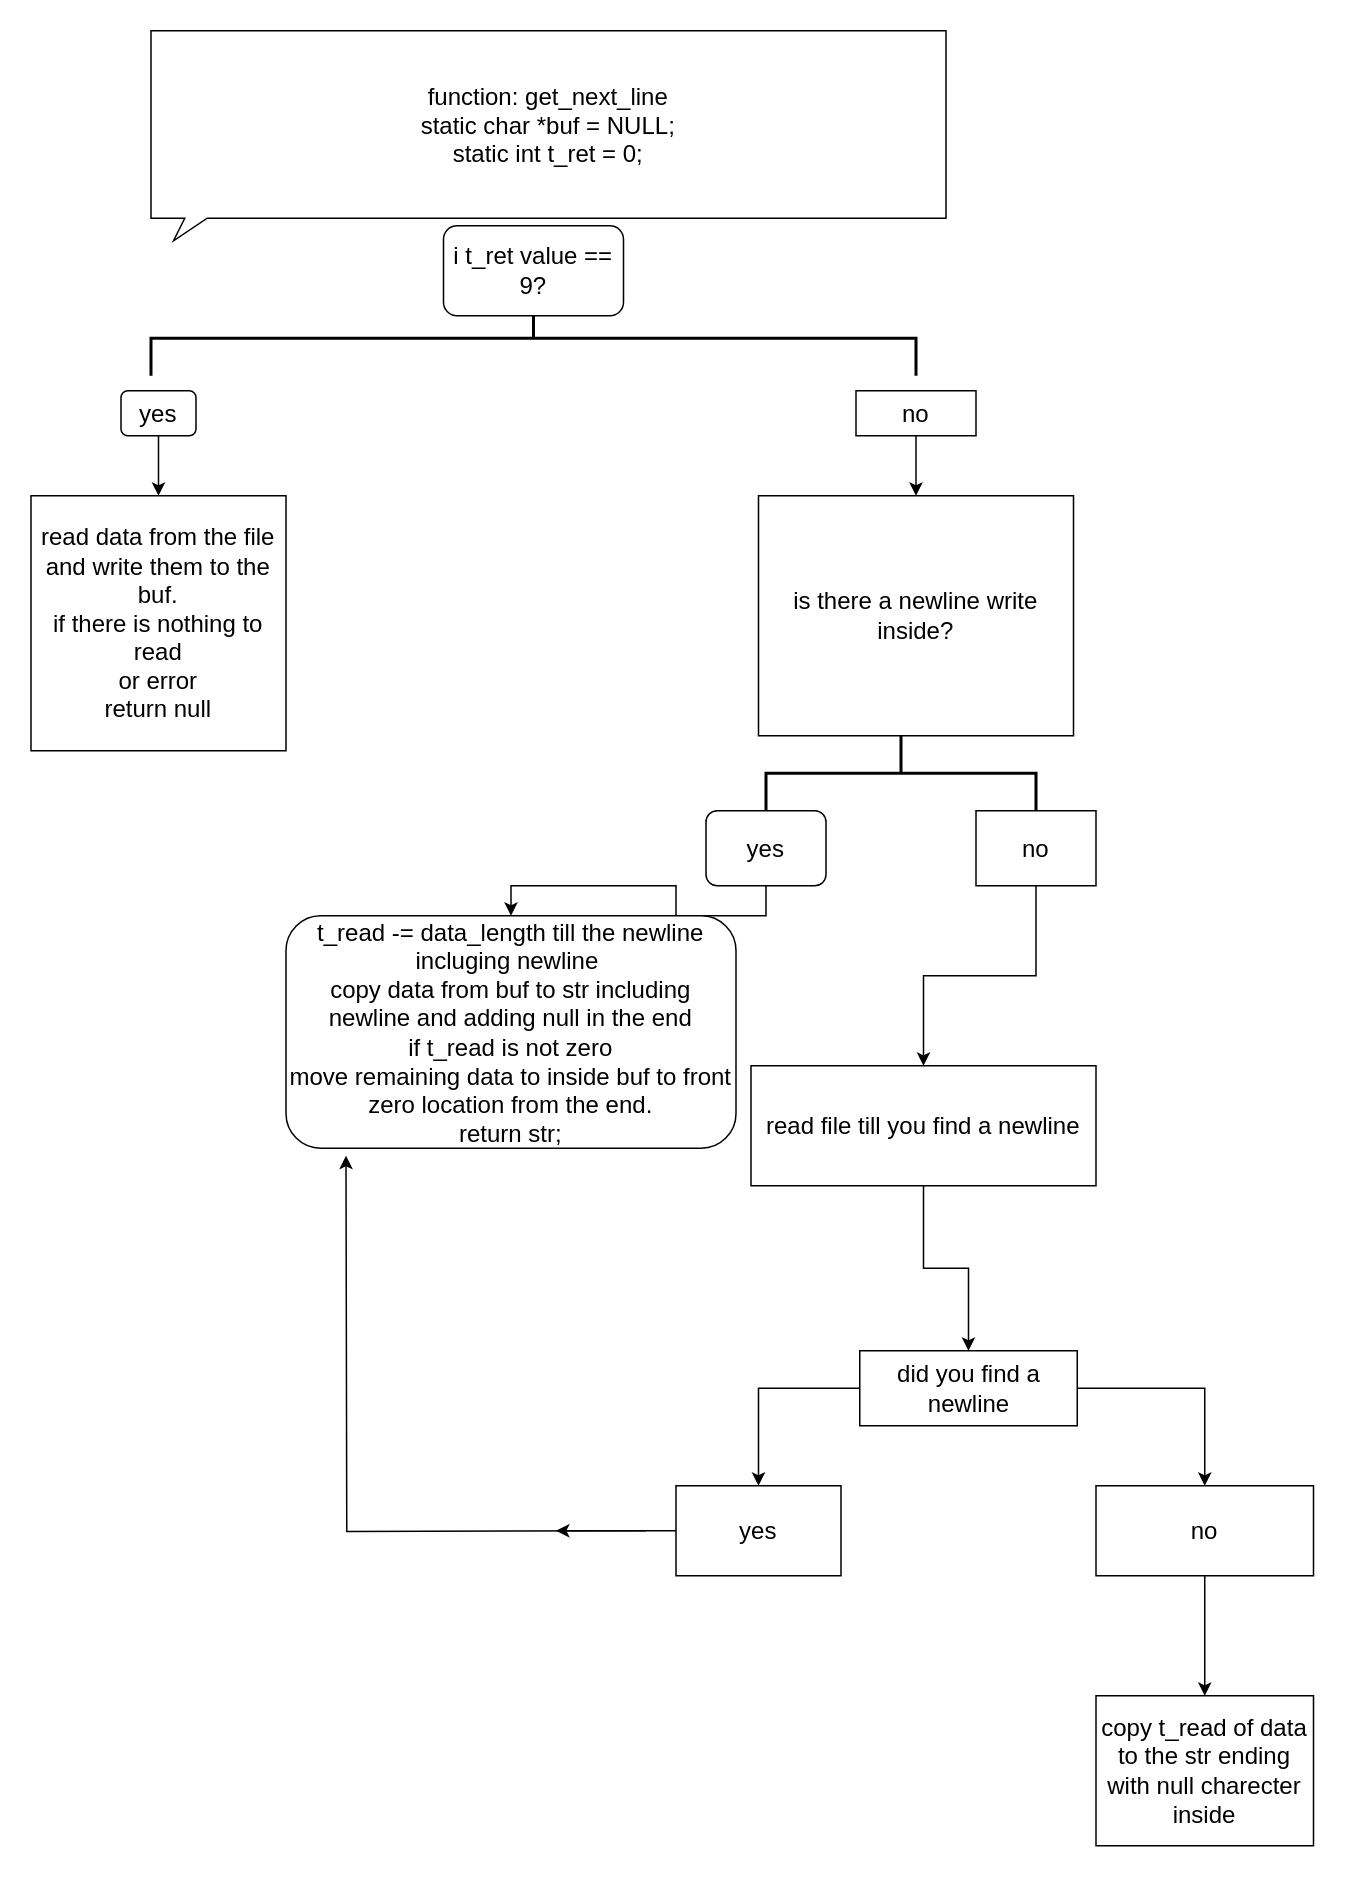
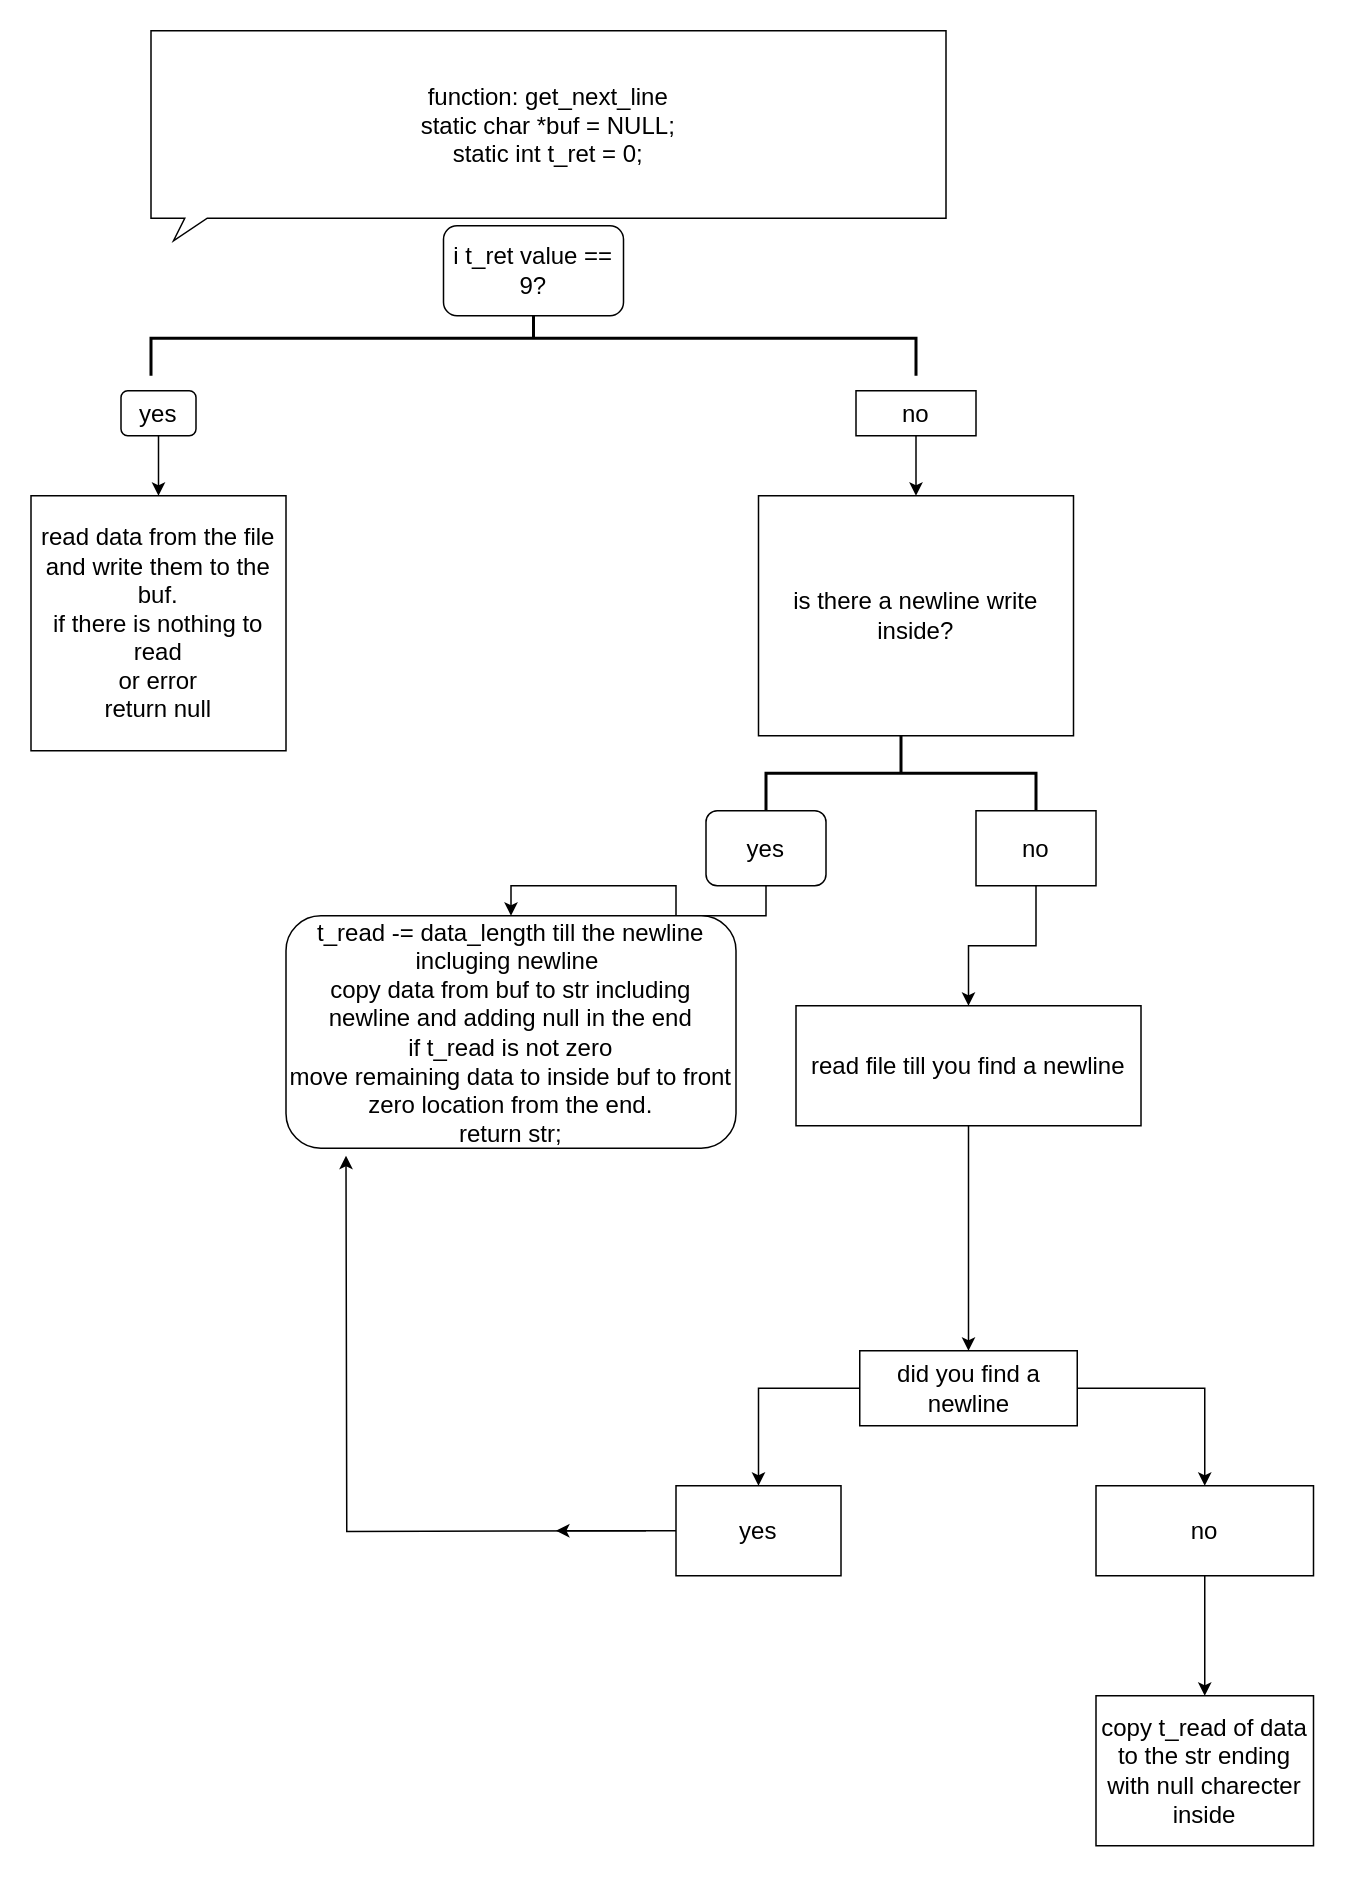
- <mxCell id="19" value="read file till you find a newline&lt;br&gt;" style="rounded=0;whiteSpace=wrap;html=1;fontSize=16;" vertex="1" parent="1"><mxGeometry x="500" y="710" width="230" height="80" as="geometry" /></mxCell>
+ <mxCell id="19" value="read file till you find a newline&lt;br&gt;" style="rounded=0;whiteSpace=wrap;html=1;fontSize=16;" vertex="1" parent="1"><mxGeometry x="530" y="670" width="230" height="80" as="geometry" /></mxCell>
